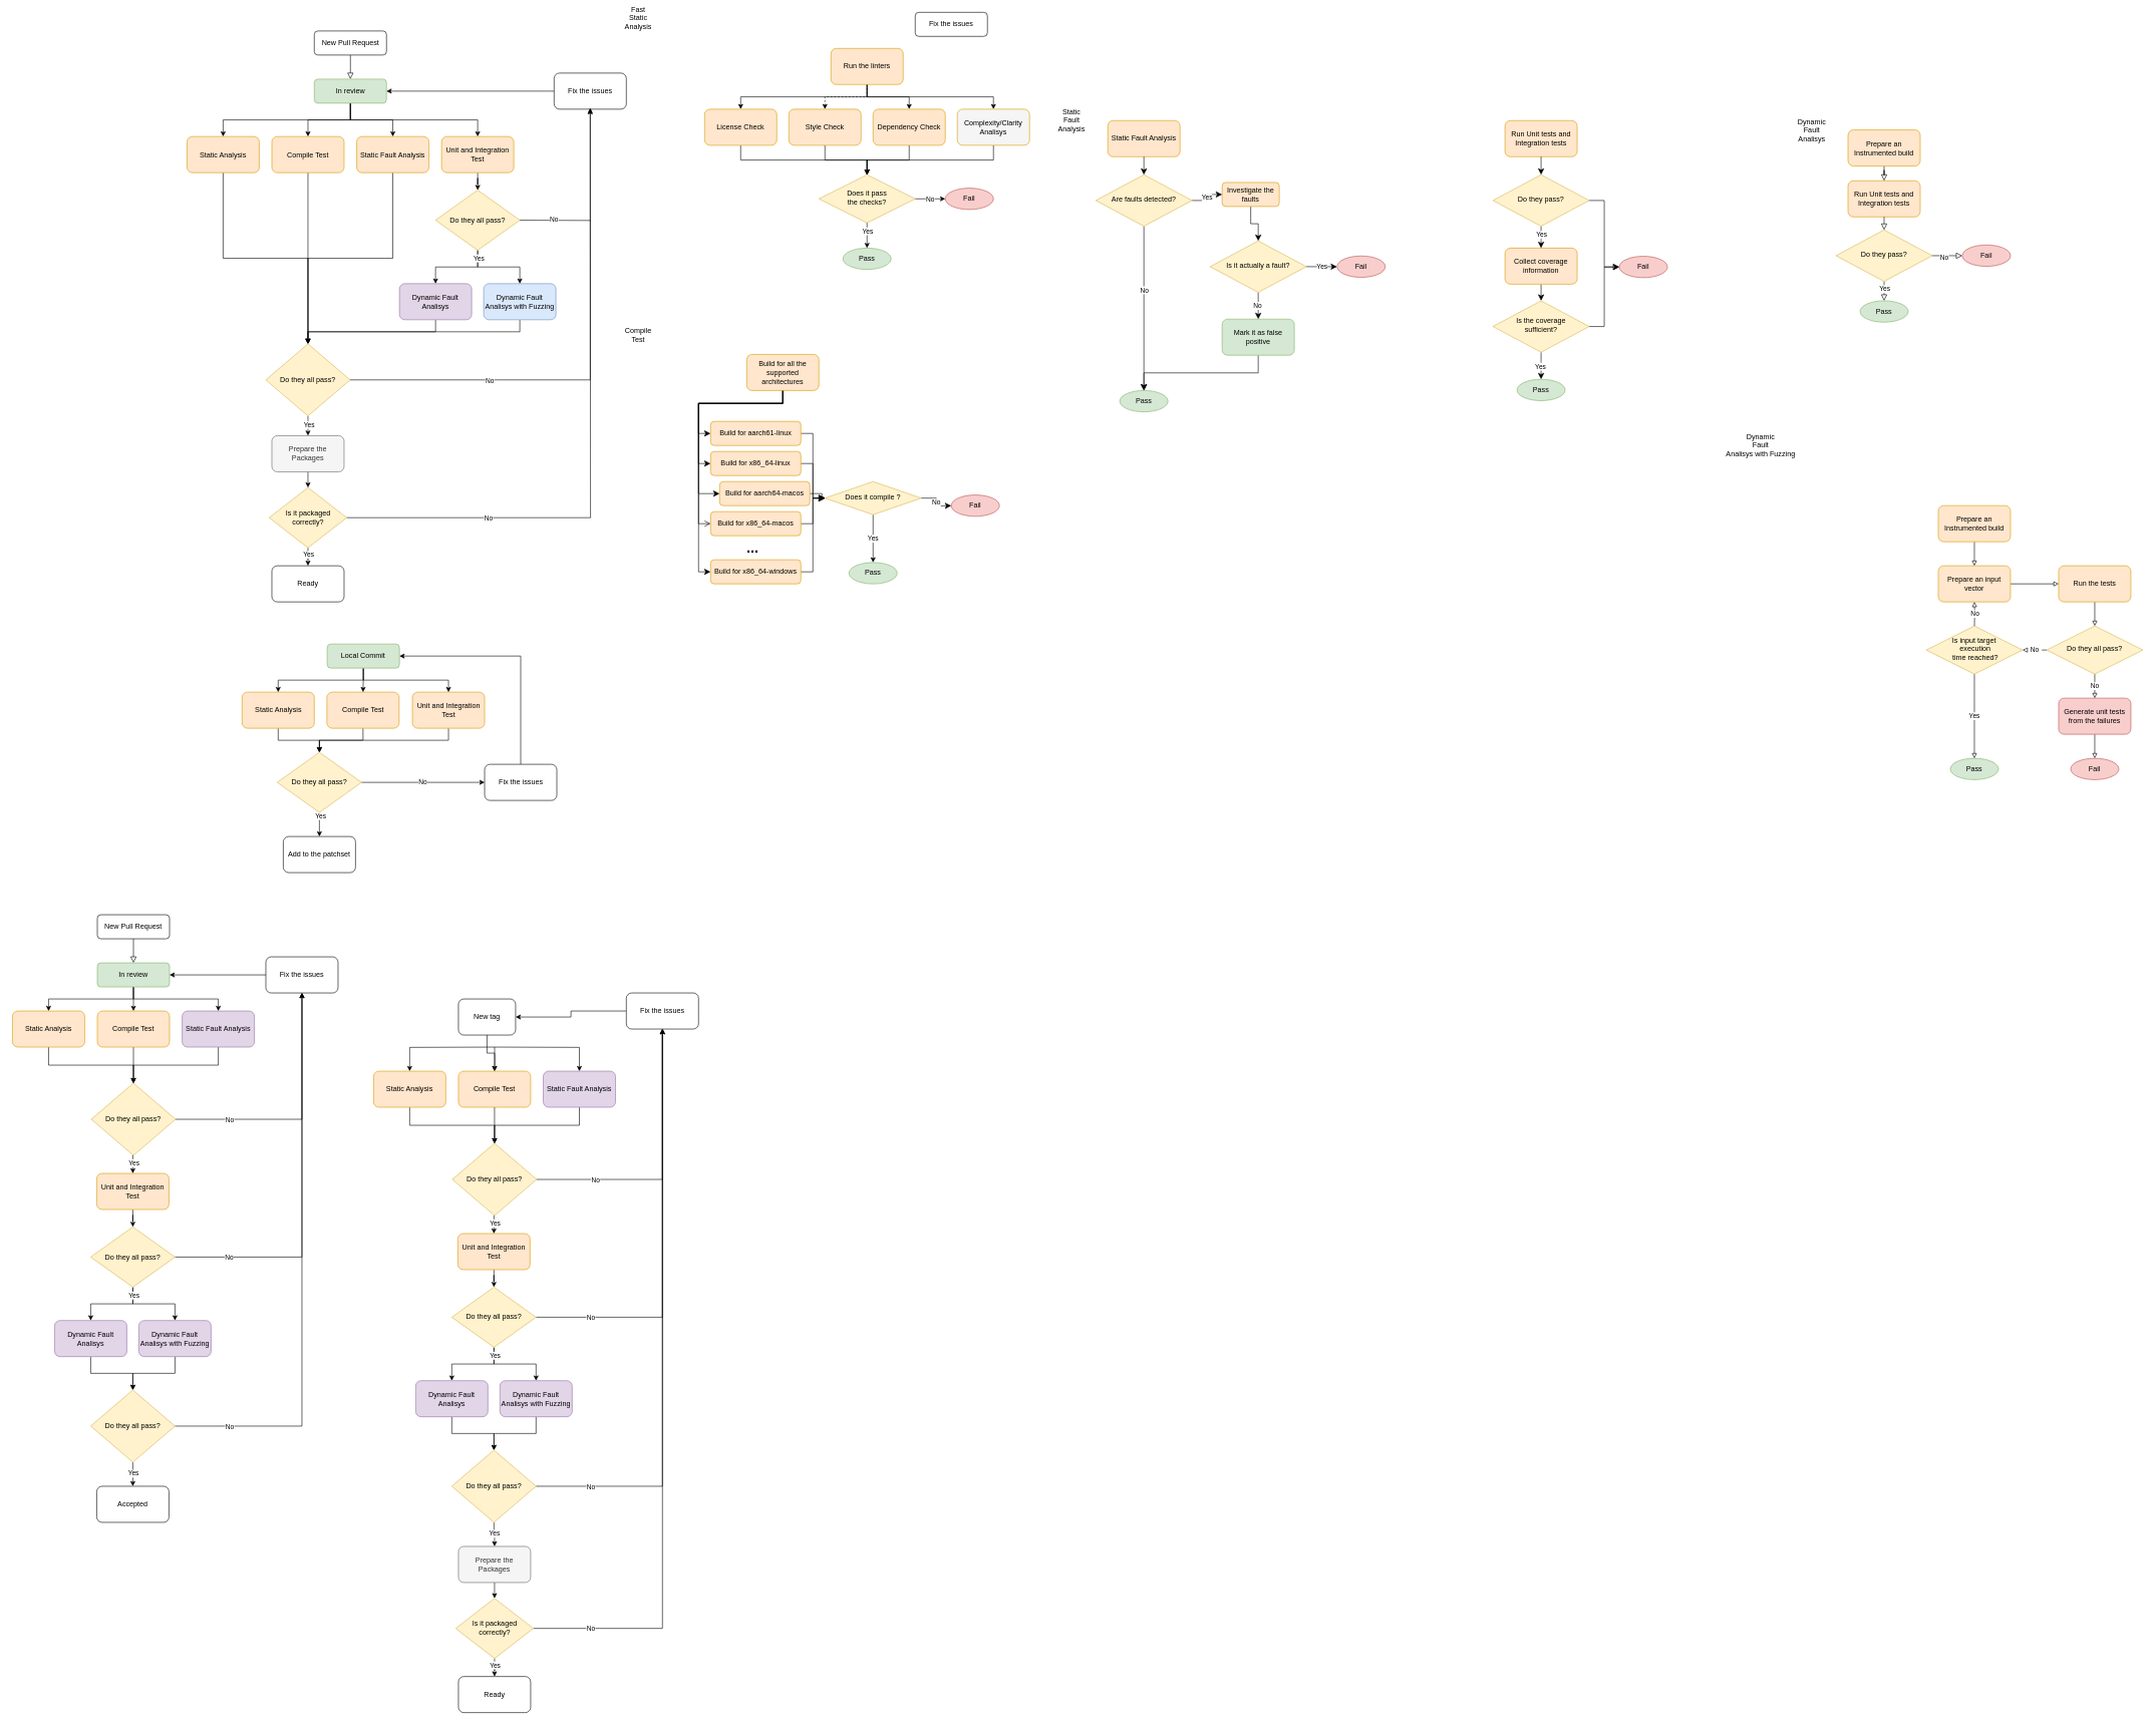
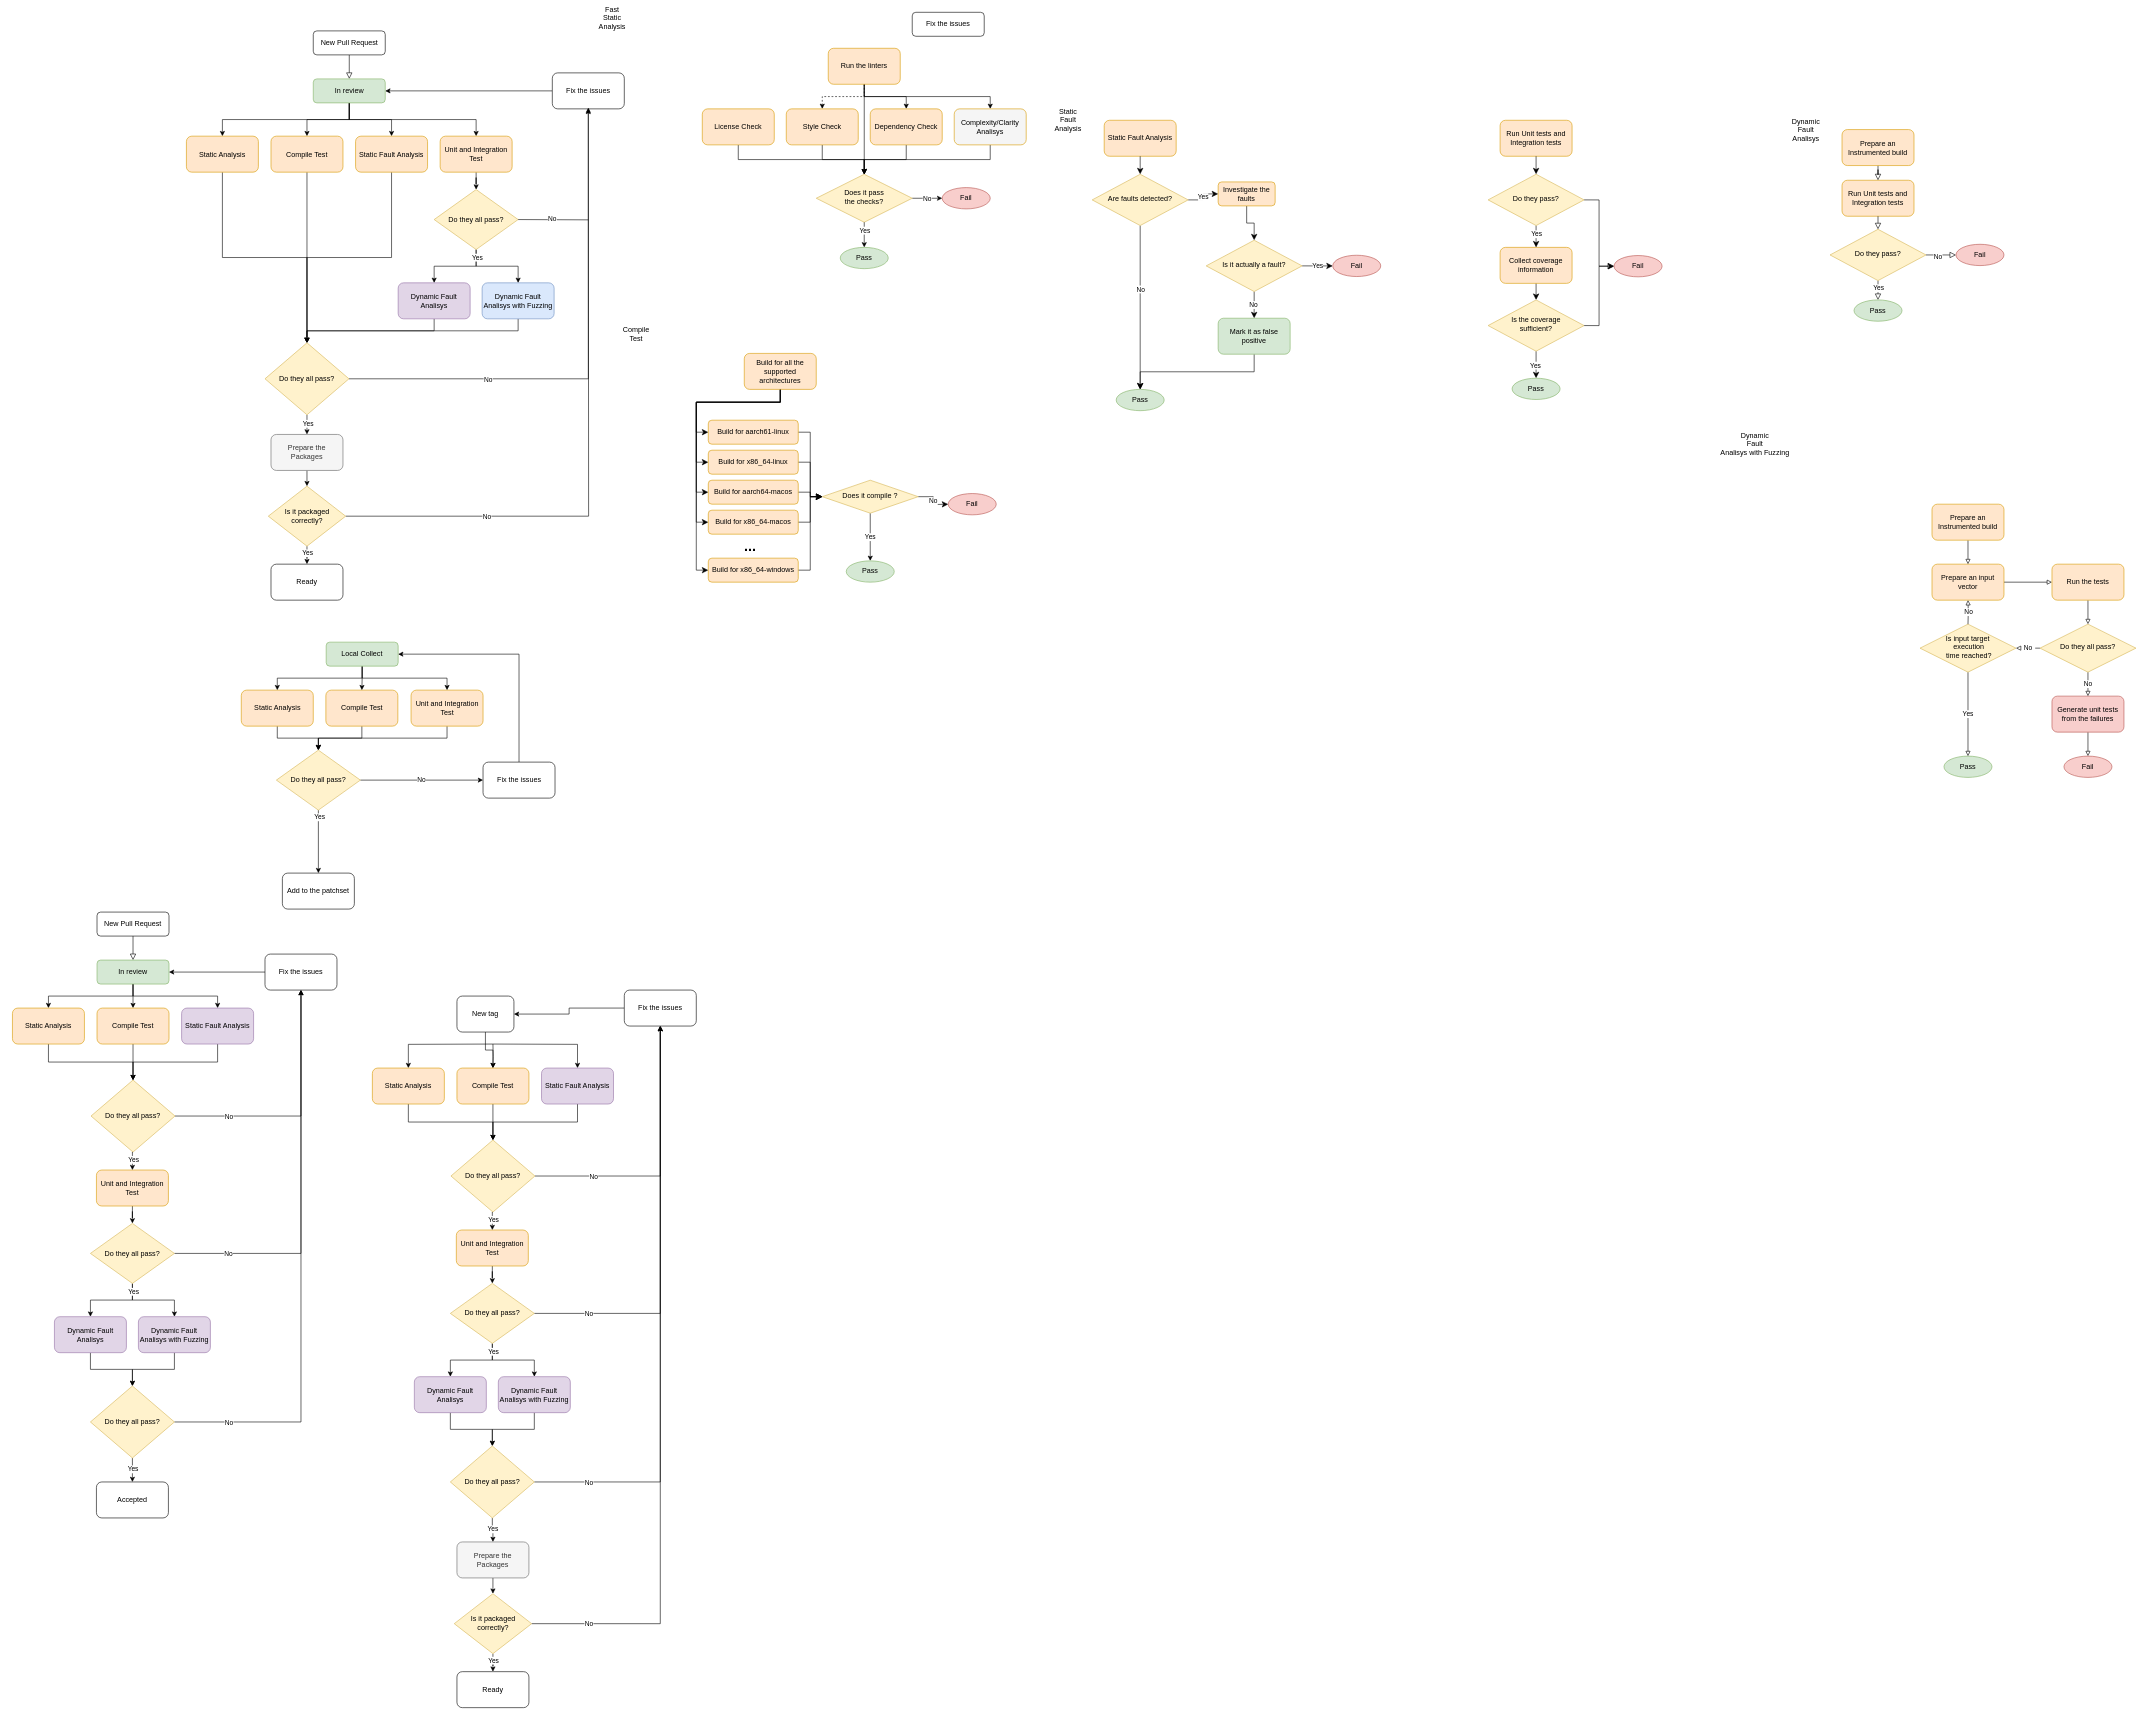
- <mxCell id="8" value="Fast Static Analysis" style="text;html=1;strokeColor=none;fillColor=none;align=center;verticalAlign=middle;whiteSpace=wrap;rounded=0;dashed=1;" parent="1" vertex="1"><mxGeometry x="1040" y="20" width="40" height="20" as="geometry" /></mxCell>
+ <mxCell id="8" value="Fast Static Analysis" style="text;html=1;strokeColor=none;fillColor=none;align=center;verticalAlign=middle;whiteSpace=wrap;rounded=0;dashed=1;" parent="1" vertex="1"><mxGeometry x="1000" y="20" width="40" height="20" as="geometry" /></mxCell>
- <mxCell id="98" style="edgeStyle=orthogonalEdgeStyle;rounded=0;orthogonalLoop=1;jettySize=auto;html=1;exitX=0.5;exitY=1;exitDx=0;exitDy=0;entryX=0.5;entryY=0;entryDx=0;entryDy=0;endArrow=classic;endFill=1;" edge="1" parent="1" source="102" target="145"><mxGeometry relative="1" as="geometry" /></mxCell>
+ <mxCell id="98" style="edgeStyle=orthogonalEdgeStyle;rounded=0;orthogonalLoop=1;jettySize=auto;html=1;exitX=0.5;exitY=1;exitDx=0;exitDy=0;endArrow=classic;endFill=1;" edge="1" parent="1" source="102" target="4"><mxGeometry relative="1" as="geometry" /></mxCell>
- <mxCell id="110" value="Build for aarch64-macos" style="rounded=1;whiteSpace=wrap;html=1;fillColor=#ffe6cc;strokeColor=#d79b00;" parent="1" vertex="1"><mxGeometry x="1195" y="800" width="150" height="40" as="geometry" /></mxCell>
+ <mxCell id="110" value="Build for aarch64-macos" style="rounded=1;whiteSpace=wrap;html=1;fillColor=#ffe6cc;strokeColor=#d79b00;" parent="1" vertex="1"><mxGeometry x="1180" y="800" width="150" height="40" as="geometry" /></mxCell>
- <mxCell id="11" style="edgeStyle=orthogonalEdgeStyle;rounded=0;orthogonalLoop=1;jettySize=auto;html=1;exitX=0.5;exitY=1;exitDx=0;exitDy=0;entryX=0;entryY=0.5;entryDx=0;entryDy=0;endArrow=open;endFill=1;endSize=8;" parent="1" source="13" target="113" edge="1"><mxGeometry relative="1" as="geometry"><Array as="points"><mxPoint x="1300" y="670" /><mxPoint x="1160" y="670" /><mxPoint x="1160" y="870" /></Array></mxGeometry></mxCell>
+ <mxCell id="11" style="edgeStyle=orthogonalEdgeStyle;rounded=0;orthogonalLoop=1;jettySize=auto;html=1;exitX=0.5;exitY=1;exitDx=0;exitDy=0;entryX=0;entryY=0.5;entryDx=0;entryDy=0;endArrow=classic;endFill=1;endSize=8;" parent="1" source="13" target="113" edge="1"><mxGeometry relative="1" as="geometry"><Array as="points"><mxPoint x="1300" y="670" /><mxPoint x="1160" y="670" /><mxPoint x="1160" y="870" /></Array></mxGeometry></mxCell>
- <mxCell id="161" value="Local Commit" style="rounded=1;whiteSpace=wrap;html=1;fontSize=12;glass=0;strokeWidth=1;shadow=0;fillColor=#d5e8d4;strokeColor=#82b366;" vertex="1" parent="1"><mxGeometry x="543" y="1070" width="120" height="40" as="geometry" /></mxCell>
+ <mxCell id="161" value="Local Collect" style="rounded=1;whiteSpace=wrap;html=1;fontSize=12;glass=0;strokeWidth=1;shadow=0;fillColor=#d5e8d4;strokeColor=#82b366;" vertex="1" parent="1"><mxGeometry x="543" y="1070" width="120" height="40" as="geometry" /></mxCell>
- <mxCell id="164" value="Add to the patchset" style="rounded=1;whiteSpace=wrap;html=1;" vertex="1" parent="1"><mxGeometry x="470" y="1390" width="120" height="60" as="geometry" /></mxCell>
+ <mxCell id="164" value="Add to the patchset" style="rounded=1;whiteSpace=wrap;html=1;" vertex="1" parent="1"><mxGeometry x="470" y="1455" width="120" height="60" as="geometry" /></mxCell>
